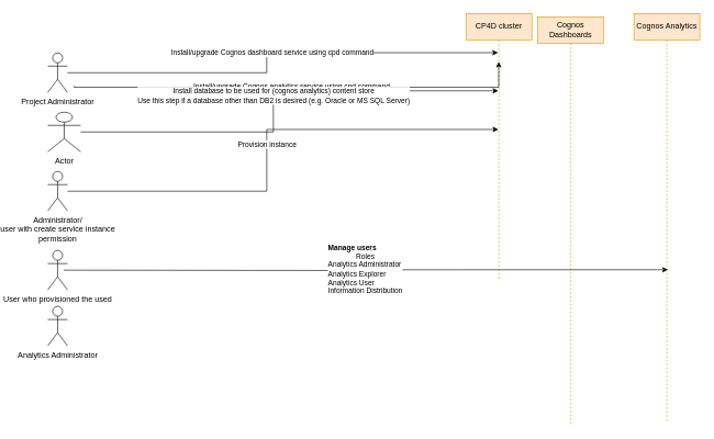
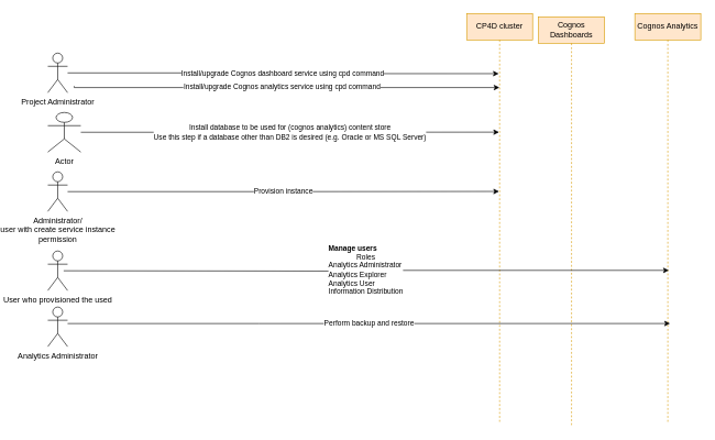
- <mxCell id="4" value="CP4D cluster" style="shape=umlLifeline;perimeter=lifelinePerimeter;whiteSpace=wrap;html=1;container=1;collapsible=0;recursiveResize=0;outlineConnect=0;fillColor=#ffe6cc;strokeColor=#d79b00;" vertex="1" parent="1"><mxGeometry x="655" y="20" width="100" height="405" as="geometry" /></mxCell>
+ <mxCell id="4" value="CP4D cluster" style="shape=umlLifeline;perimeter=lifelinePerimeter;whiteSpace=wrap;html=1;container=1;collapsible=0;recursiveResize=0;outlineConnect=0;fillColor=#ffe6cc;strokeColor=#d79b00;" vertex="1" parent="1"><mxGeometry x="655" y="20" width="100" height="620" as="geometry" /></mxCell>
+ <mxCell id="15" value="Perform backup and restore" style="edgeStyle=orthogonalEdgeStyle;rounded=0;orthogonalLoop=1;jettySize=auto;html=1;entryX=0.533;entryY=0.758;entryDx=0;entryDy=0;entryPerimeter=0;" edge="1" parent="1" source="16" target="2"><mxGeometry relative="1" as="geometry"><Array as="points"><mxPoint x="340" y="490" /><mxPoint x="340" y="490" /></Array></mxGeometry></mxCell>
